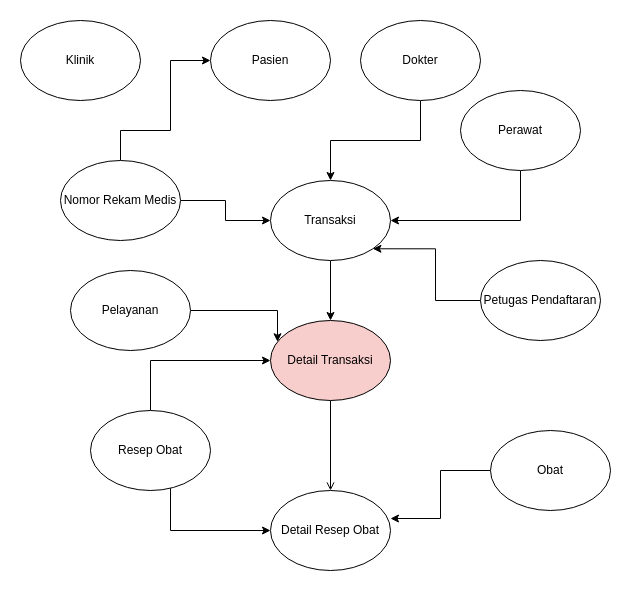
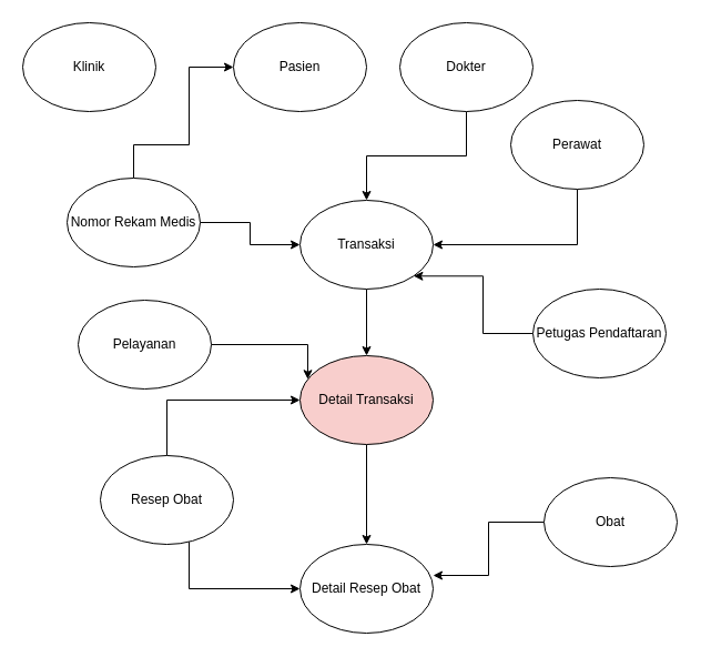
- <mxCell id="22" style="edgeStyle=orthogonalEdgeStyle;rounded=0;orthogonalLoop=1;jettySize=auto;html=1;endArrow=open;" edge="1" parent="1" source="23" target="24"><mxGeometry relative="1" as="geometry" /></mxCell>
+ <mxCell id="22" style="edgeStyle=orthogonalEdgeStyle;rounded=0;orthogonalLoop=1;jettySize=auto;html=1;" edge="1" parent="1" source="23" target="24"><mxGeometry relative="1" as="geometry" /></mxCell>
